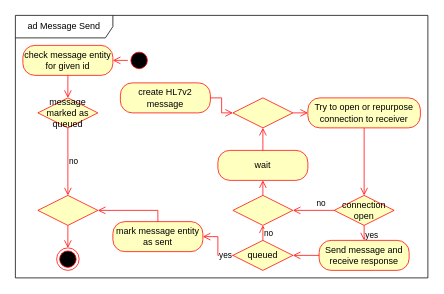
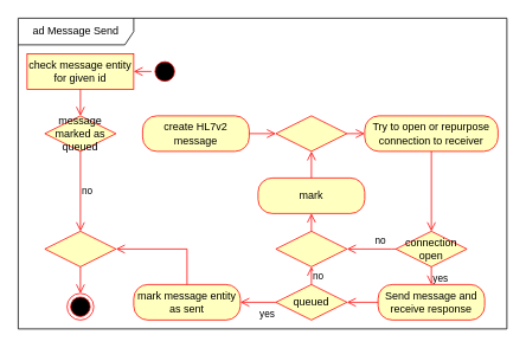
- <mxCell id="5" value="check message entity for given id" style="rounded=1;whiteSpace=wrap;html=1;arcSize=40;fontColor=#000000;fillColor=#ffffc0;strokeColor=#ff0000;" vertex="1" parent="1"><mxGeometry x="30" y="60" width="120" height="40" as="geometry" /></mxCell>
+ <mxCell id="5" value="check message entity for given id" style="whiteSpace=wrap;html=1;arcSize=40;fontColor=#000000;fillColor=#ffffc0;strokeColor=#ff0000;rounded=0;" vertex="1" parent="1"><mxGeometry x="30" y="60" width="120" height="40" as="geometry" /></mxCell>
- <mxCell id="9" value="create HL7v2 message" style="rounded=1;whiteSpace=wrap;html=1;arcSize=40;fontColor=#000000;fillColor=#ffffc0;strokeColor=#ff0000;" vertex="1" parent="1"><mxGeometry x="160" y="110" width="120" height="40" as="geometry" /></mxCell>
+ <mxCell id="9" value="create HL7v2 message" style="rounded=1;whiteSpace=wrap;html=1;arcSize=40;fontColor=#000000;fillColor=#ffffc0;strokeColor=#ff0000;" vertex="1" parent="1"><mxGeometry x="160" y="130" width="120" height="40" as="geometry" /></mxCell>
- <mxCell id="20" value="wait" style="rounded=1;whiteSpace=wrap;html=1;arcSize=40;fontColor=#000000;fillColor=#ffffc0;strokeColor=#ff0000;" vertex="1" parent="1"><mxGeometry x="290" y="200" width="120" height="40" as="geometry" /></mxCell>
+ <mxCell id="20" value="mark" style="rounded=1;whiteSpace=wrap;html=1;arcSize=40;fontColor=#000000;fillColor=#ffffc0;strokeColor=#ff0000;" vertex="1" parent="1"><mxGeometry x="290" y="200" width="120" height="40" as="geometry" /></mxCell>
- <mxCell id="27" value="mark message entity as sent" style="rounded=1;whiteSpace=wrap;html=1;arcSize=40;fontColor=#000000;fillColor=#ffffc0;strokeColor=#ff0000;" vertex="1" parent="1"><mxGeometry x="150" y="295" width="120" height="40" as="geometry" /></mxCell>
+ <mxCell id="27" value="mark message entity as sent" style="rounded=1;whiteSpace=wrap;html=1;arcSize=40;fontColor=#000000;fillColor=#ffffc0;strokeColor=#ff0000;" vertex="1" parent="1"><mxGeometry x="150" y="320" width="120" height="40" as="geometry" /></mxCell>
